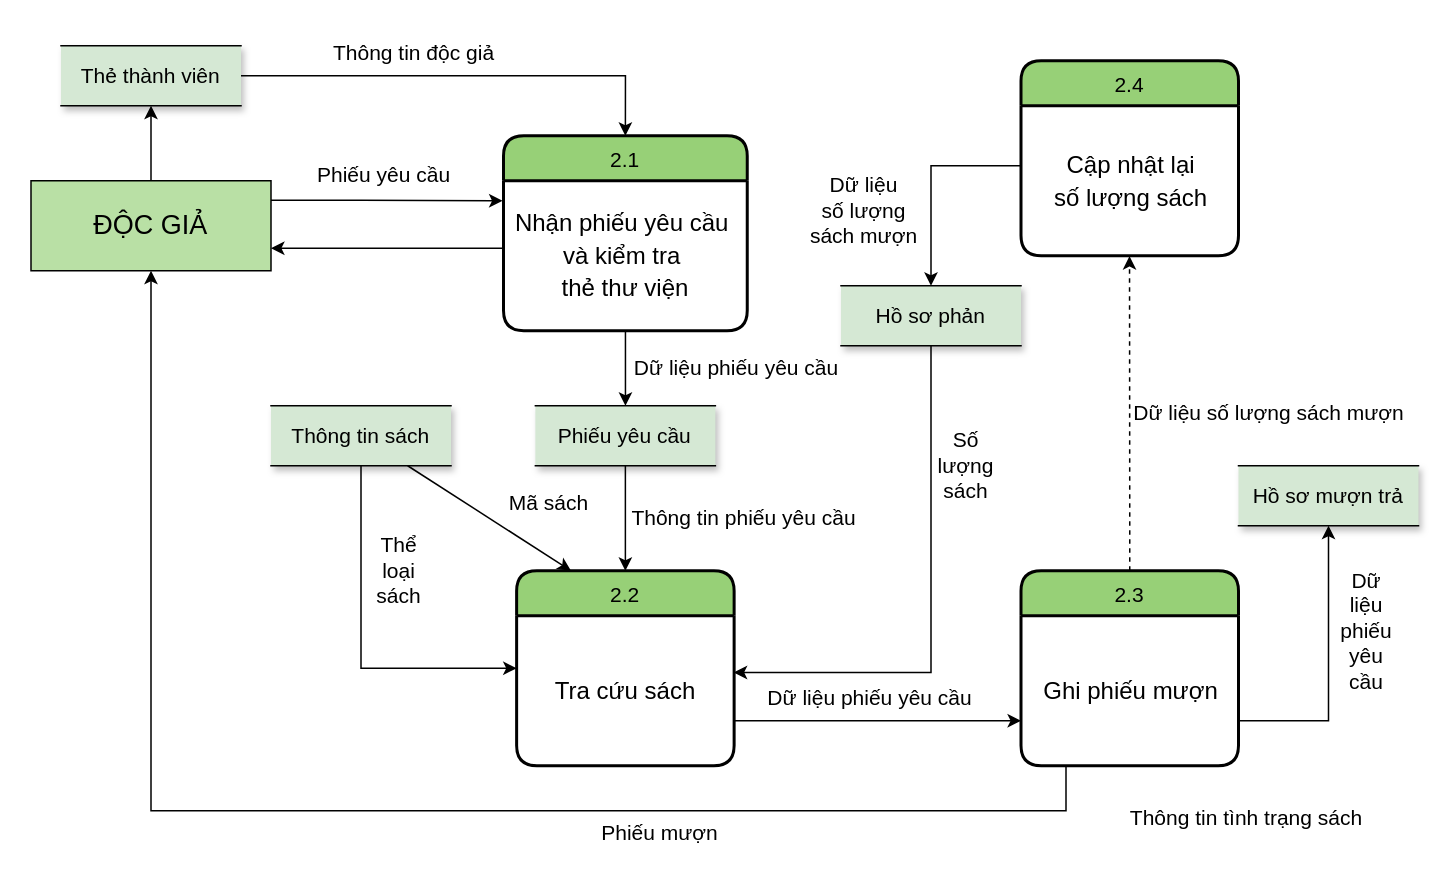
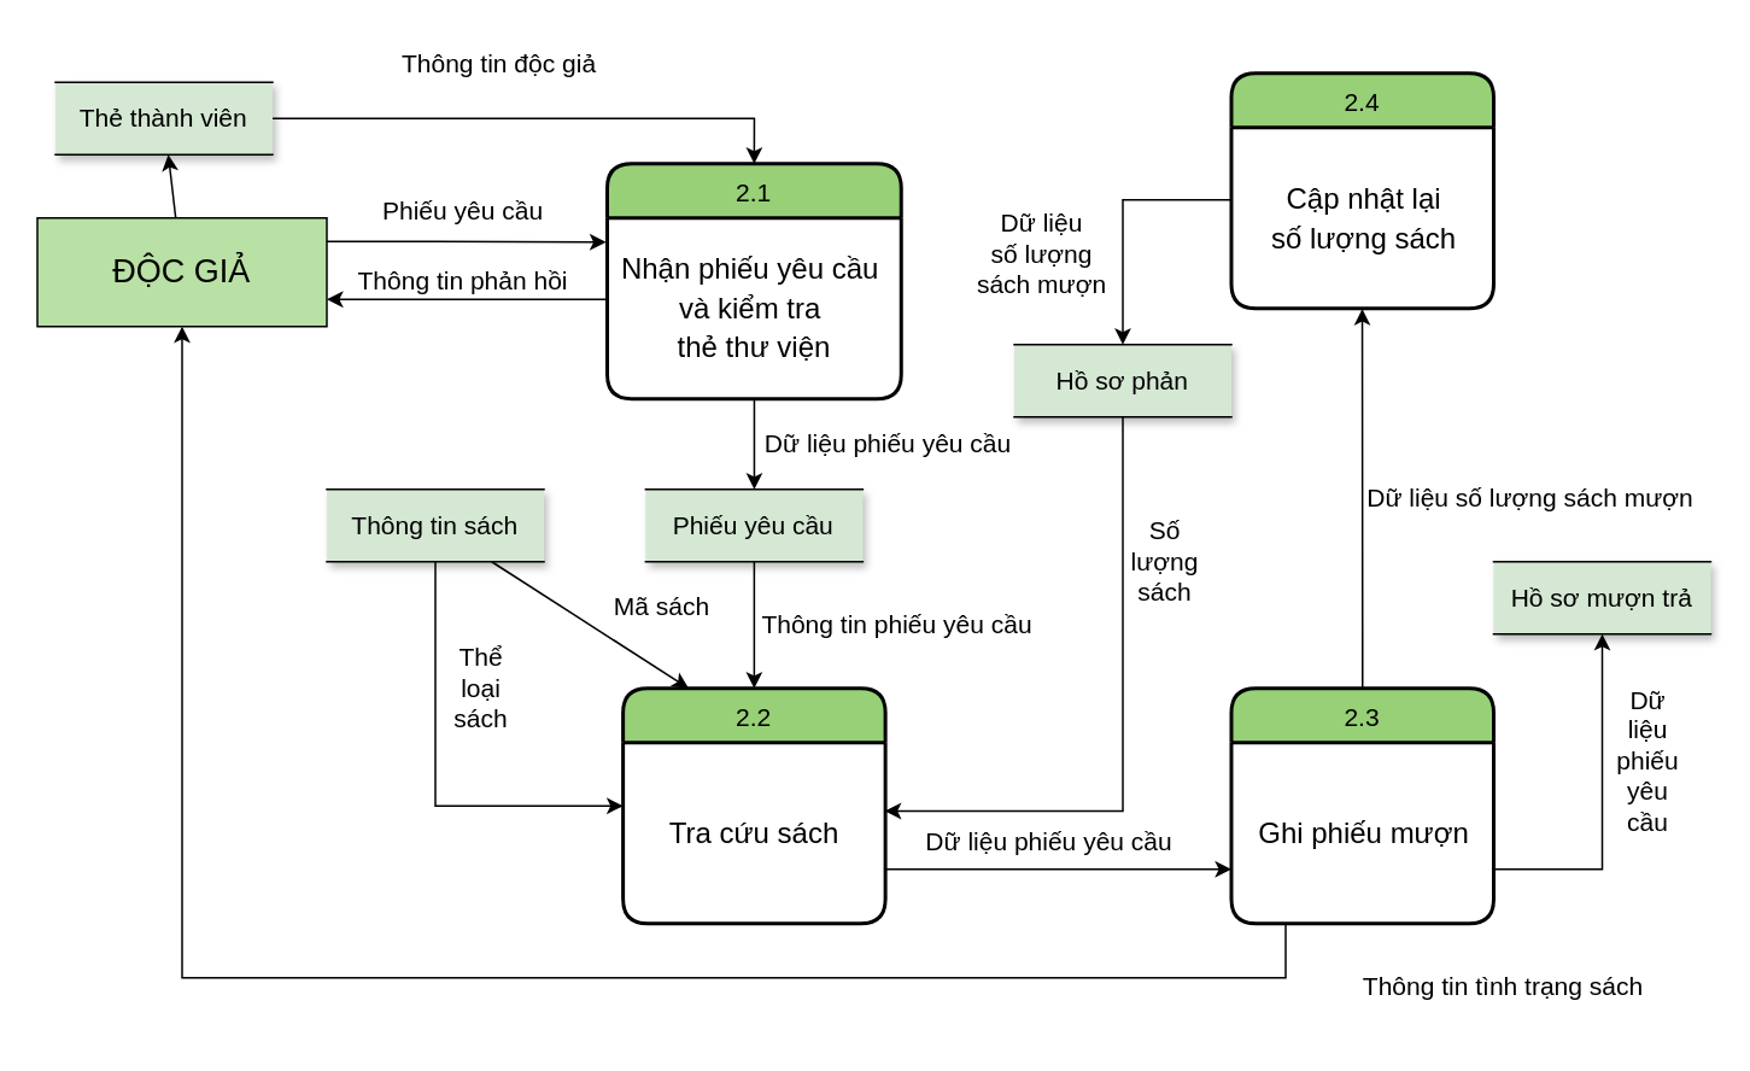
- <mxCell id="18" value="&lt;span style=&quot;&quot;&gt;Thẻ thành viên&lt;/span&gt;" style="shape=partialRectangle;whiteSpace=wrap;html=1;left=0;right=0;fillColor=#D5E8D4;shadow=1;strokeColor=#000000;fontSize=14;" parent="1" vertex="1"><mxGeometry x="40" y="30" width="120" height="40" as="geometry" /></mxCell>
+ <mxCell id="18" value="&lt;span style=&quot;&quot;&gt;Thẻ thành viên&lt;/span&gt;" style="shape=partialRectangle;whiteSpace=wrap;html=1;left=0;right=0;fillColor=#D5E8D4;shadow=1;strokeColor=#000000;fontSize=14;" parent="1" vertex="1"><mxGeometry x="30" y="45" width="120" height="40" as="geometry" /></mxCell>
+ <mxCell id="16" value="Thông tin phản hồi" style="text;html=1;align=center;verticalAlign=middle;resizable=0;points=[];autosize=1;strokeColor=none;fillColor=none;fontSize=14;" parent="1" vertex="1"><mxGeometry x="185" y="140" width="140" height="30" as="geometry" /></mxCell>
- <mxCell id="10" style="edgeStyle=orthogonalEdgeStyle;rounded=0;orthogonalLoop=1;jettySize=auto;html=1;entryX=0.499;entryY=1.002;entryDx=0;entryDy=0;entryPerimeter=0;fontSize=14;dashed=1;" parent="1" source="11" target="14" edge="1"><mxGeometry relative="1" as="geometry"><Array as="points"><mxPoint x="752" y="350" /><mxPoint x="752" y="350" /></Array></mxGeometry></mxCell>
+ <mxCell id="10" style="edgeStyle=orthogonalEdgeStyle;rounded=0;orthogonalLoop=1;jettySize=auto;html=1;entryX=0.499;entryY=1.002;entryDx=0;entryDy=0;entryPerimeter=0;fontSize=14;" parent="1" source="11" target="14" edge="1"><mxGeometry relative="1" as="geometry"><Array as="points"><mxPoint x="752" y="350" /><mxPoint x="752" y="350" /></Array></mxGeometry></mxCell>
- <mxCell id="34" value="Phiếu mượn" style="text;html=1;align=center;verticalAlign=middle;resizable=0;points=[];autosize=1;strokeColor=none;fillColor=none;fontSize=14;" parent="1" vertex="1"><mxGeometry x="388.75" y="540" width="100" height="30" as="geometry" /></mxCell>
